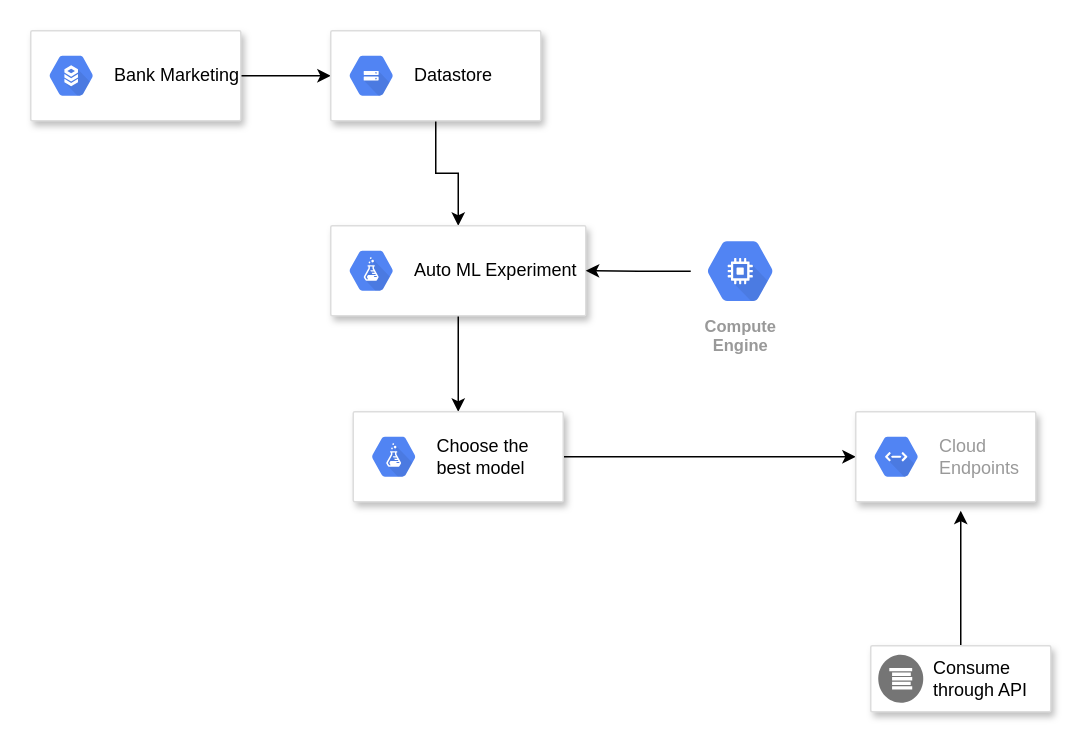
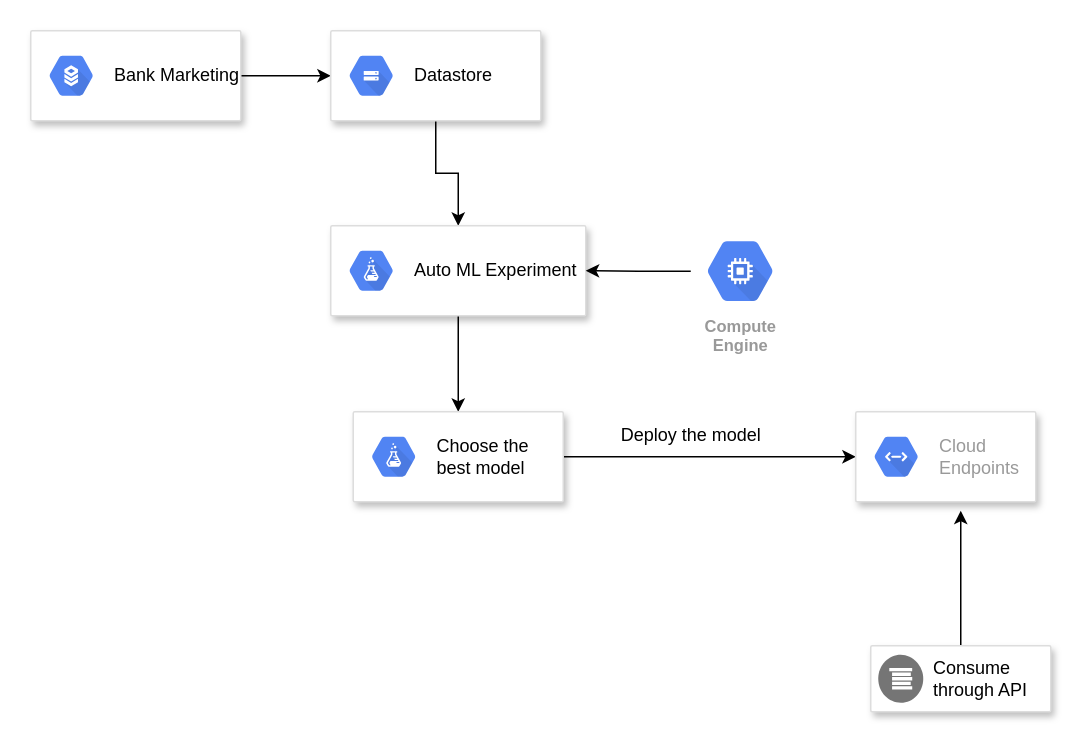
+ <mxCell id="18" value="Deploy the model" style="text;html=1;align=center;verticalAlign=middle;resizable=0;points=[];autosize=1;" vertex="1" parent="1"><mxGeometry x="405" y="280" width="110" height="20" as="geometry" /></mxCell>
